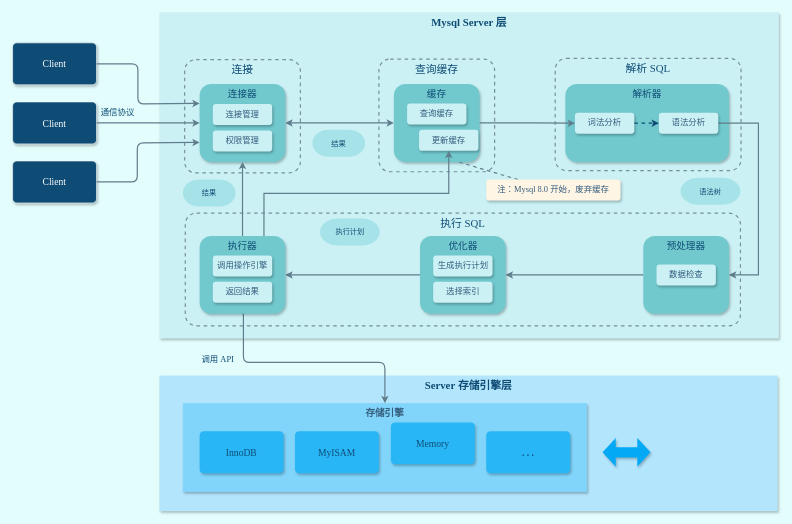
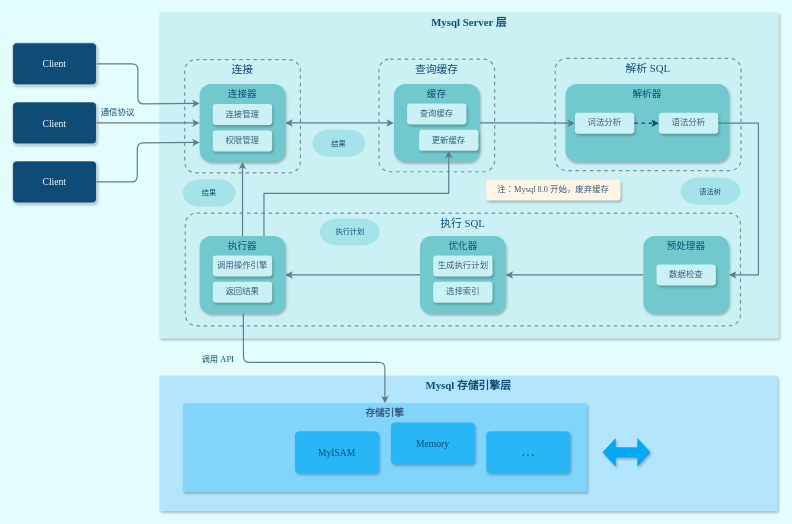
- <mxCell id="53" style="rounded=1;orthogonalLoop=1;jettySize=auto;html=1;entryX=0.75;entryY=1;entryDx=0;entryDy=0;strokeColor=#607D8B;strokeWidth=2;endArrow=none;endFill=0;dashed=1;" parent="1" source="54" target="15" edge="1"><mxGeometry relative="1" as="geometry" /></mxCell>
- <mxCell id="6" value="Server&amp;nbsp;存储引擎层" style="rounded=0;arcSize=10;whiteSpace=wrap;html=1;align=center;fontColor=#0F4C75;strokeColor=none;fillColor=#b3e5fc;shadow=1;fontFamily=ZCOOL QingKe HuangYou;fontSize=18;container=0;fontSource=https%3A%2F%2Ffonts.googleapis.com%2Fcss%3Ffamily%3DZCOOL%2BQingKe%2BHuangYou;verticalAlign=top;fontStyle=1" parent="1" vertex="1"><mxGeometry x="265" y="626" width="1031" height="226" as="geometry" /></mxCell>
+ <mxCell id="6" value="Mysql&amp;nbsp;存储引擎层" style="rounded=0;arcSize=10;whiteSpace=wrap;html=1;align=center;fontColor=#0F4C75;strokeColor=none;fillColor=#b3e5fc;shadow=1;fontFamily=ZCOOL QingKe HuangYou;fontSize=18;container=0;fontSource=https%3A%2F%2Ffonts.googleapis.com%2Fcss%3Ffamily%3DZCOOL%2BQingKe%2BHuangYou;verticalAlign=top;fontStyle=1" parent="1" vertex="1"><mxGeometry x="265" y="626" width="1031" height="226" as="geometry" /></mxCell>
- <mxCell id="33" value="InnoDB" style="rounded=1;arcSize=10;whiteSpace=wrap;html=1;align=center;fontColor=#0F4C75;strokeColor=none;fillColor=#29b6f6;shadow=1;fontFamily=ZCOOL QingKe HuangYou;fontSize=16;container=0;fontSource=https%3A%2F%2Ffonts.googleapis.com%2Fcss%3Ffamily%3DZCOOL%2BQingKe%2BHuangYou;verticalAlign=middle;fontStyle=0" parent="1" vertex="1"><mxGeometry x="332" y="719" width="140" height="70" as="geometry" /></mxCell>
